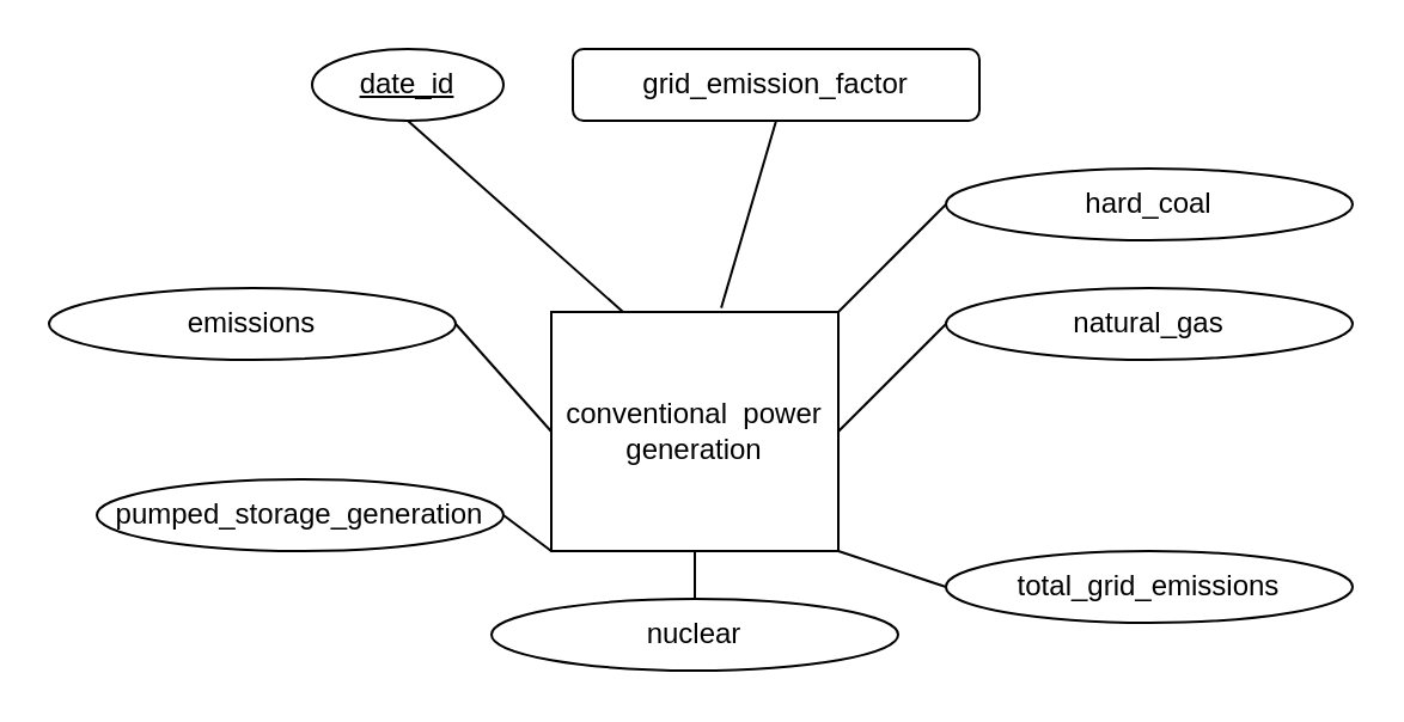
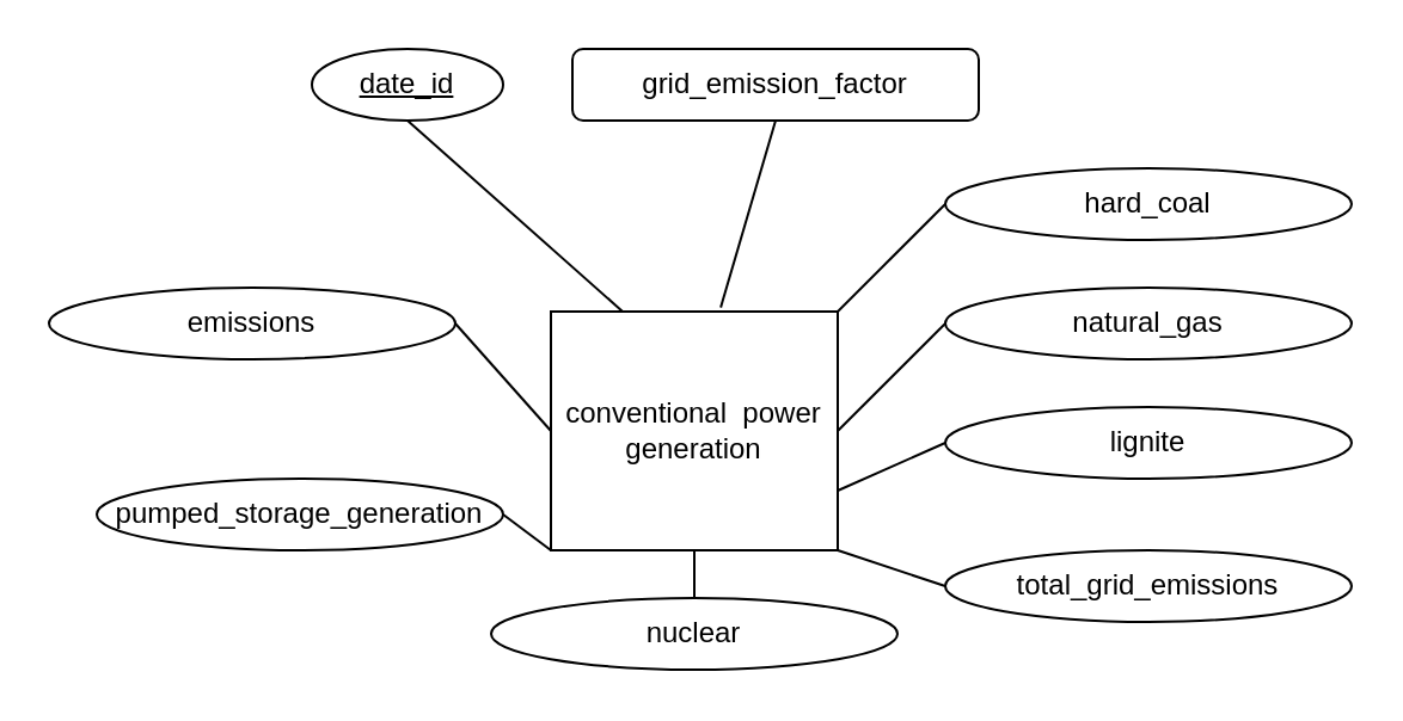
+ <mxCell id="7" value="lignite" style="ellipse;whiteSpace=wrap;html=1;fontSize=12;" parent="1" vertex="1"><mxGeometry x="395" y="170" width="170" height="30" as="geometry" /></mxCell>
+ <mxCell id="13" value="" style="endArrow=none;html=1;rounded=0;fontSize=12;startSize=8;endSize=8;curved=1;exitX=1;exitY=0.75;exitDx=0;exitDy=0;entryX=0;entryY=0.5;entryDx=0;entryDy=0;" parent="1" source="2" target="7" edge="1"><mxGeometry width="50" height="50" relative="1" as="geometry"><mxPoint x="370" y="200" as="sourcePoint" /><mxPoint x="420" y="150" as="targetPoint" /></mxGeometry></mxCell>
